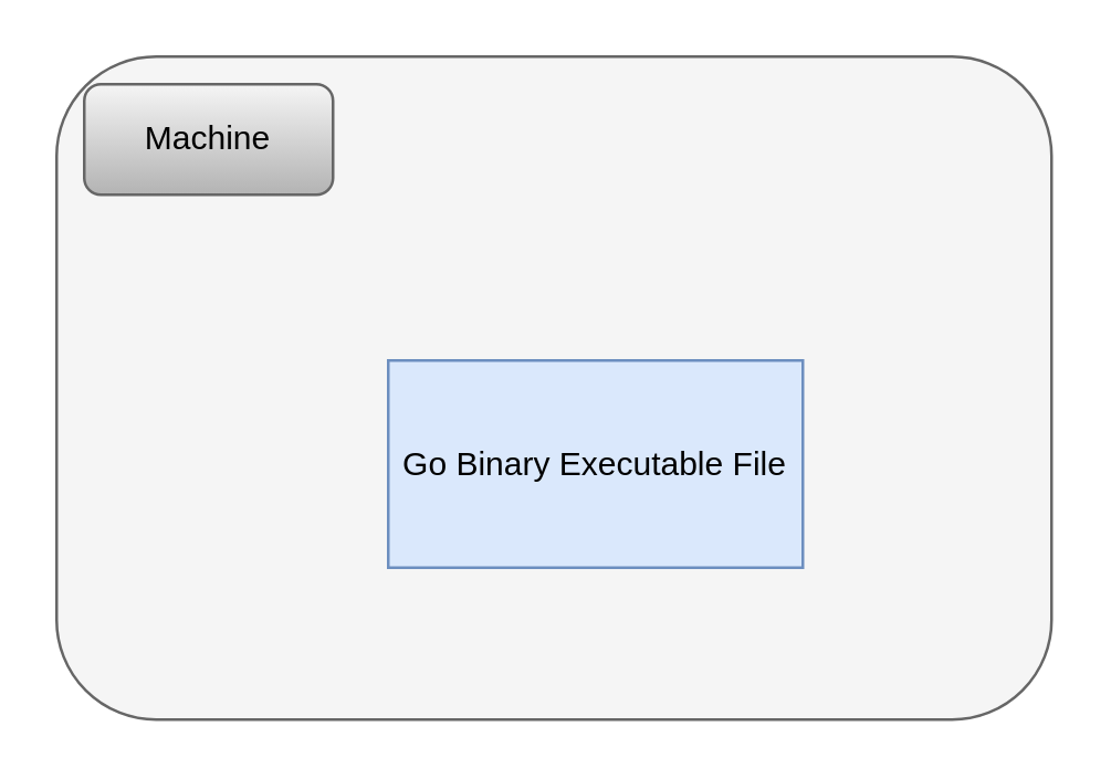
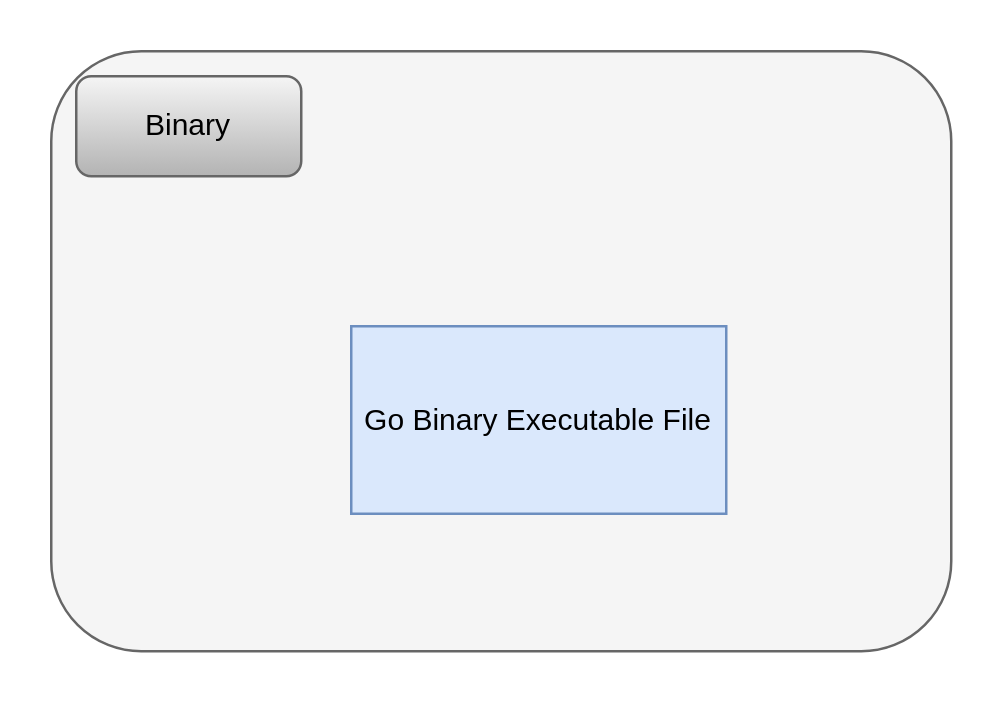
- <mxCell id="3" value="Machine" style="rounded=1;whiteSpace=wrap;html=1;fillColor=#f5f5f5;gradientColor=#b3b3b3;strokeColor=#666666;" vertex="1" parent="1"><mxGeometry x="30" y="30" width="90" height="40" as="geometry" /></mxCell>
+ <mxCell id="3" value="Binary" style="rounded=1;whiteSpace=wrap;html=1;fillColor=#f5f5f5;gradientColor=#b3b3b3;strokeColor=#666666;" vertex="1" parent="1"><mxGeometry x="30" y="30" width="90" height="40" as="geometry" /></mxCell>
